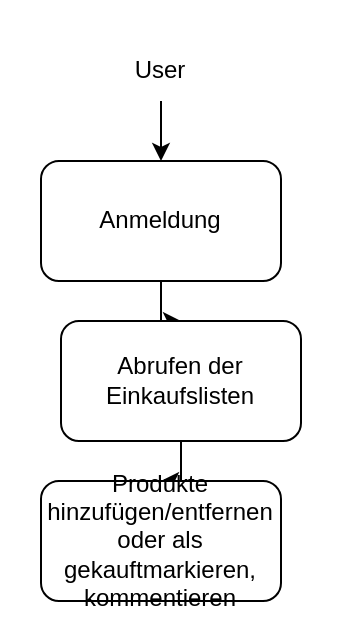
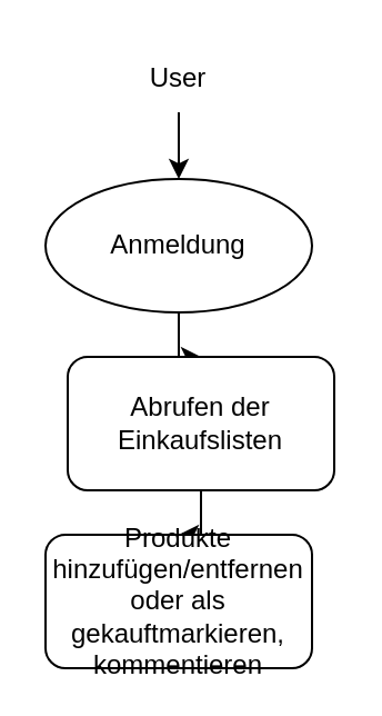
- <mxCell id="5" value="Anmeldung" style="rounded=1;whiteSpace=wrap;html=1;" vertex="1" parent="1"><mxGeometry x="20" y="80" width="120" height="60" as="geometry" /></mxCell>
+ <mxCell id="5" value="Anmeldung" style="ellipse;whiteSpace=wrap;html=1;" vertex="1" parent="1"><mxGeometry x="20" y="80" width="120" height="60" as="geometry" /></mxCell>
